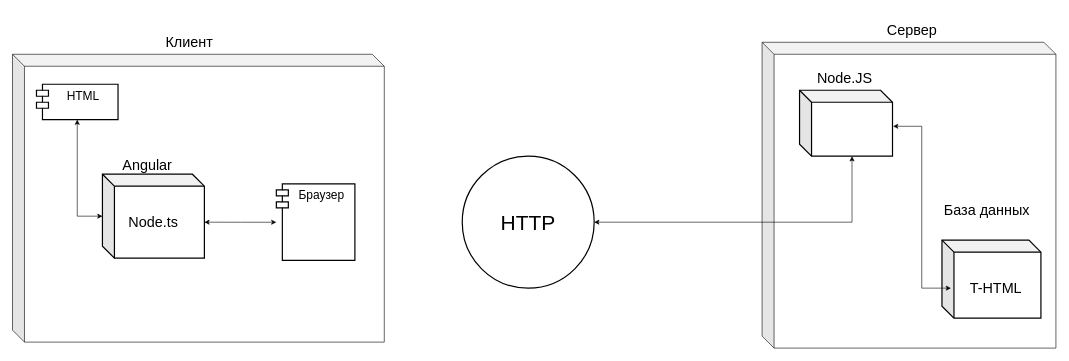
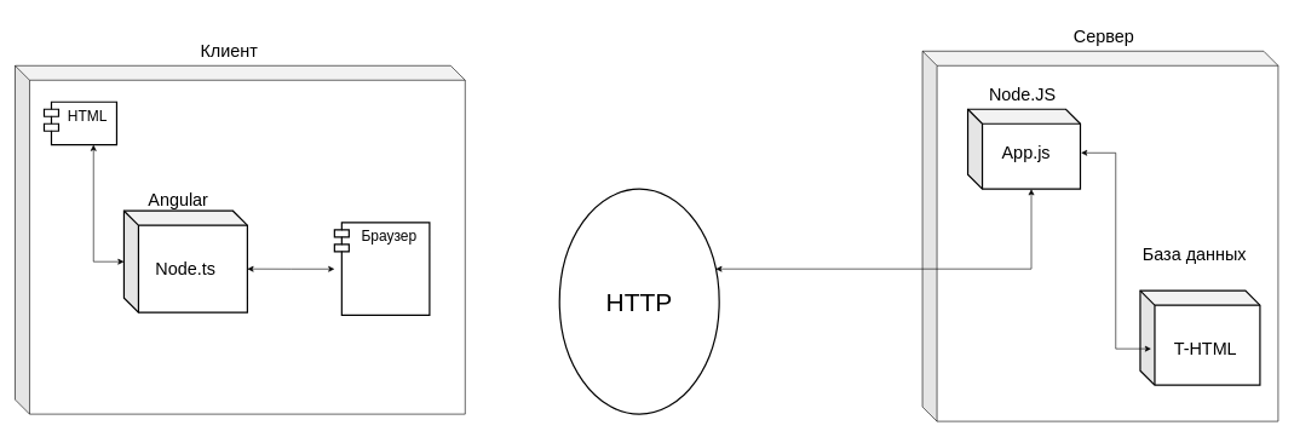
- <mxCell id="19" value="HTML" style="shape=module;align=left;spacingLeft=20;align=center;verticalAlign=top;strokeWidth=2;fontSize=20;" vertex="1" parent="1"><mxGeometry x="60" y="140" width="136" height="59" as="geometry" /></mxCell>
+ <mxCell id="19" value="HTML" style="shape=module;align=left;spacingLeft=20;align=center;verticalAlign=top;strokeWidth=2;fontSize=20;" vertex="1" parent="1"><mxGeometry x="60" y="140" width="100" height="59" as="geometry" /></mxCell>
+ <mxCell id="13" value="&lt;font style=&quot;font-size: 24px&quot;&gt;App.js&lt;/font&gt;" style="text;html=1;strokeColor=none;fillColor=none;align=center;verticalAlign=middle;whiteSpace=wrap;rounded=0;strokeWidth=12;" vertex="1" parent="1"><mxGeometry x="1347.5" y="180" width="130" height="60" as="geometry" /></mxCell>
- <mxCell id="17" value="&lt;font style=&quot;font-size: 35px&quot;&gt;HTTP&lt;/font&gt;" style="ellipse;whiteSpace=wrap;html=1;aspect=fixed;strokeWidth=2;" vertex="1" parent="1"><mxGeometry x="770" y="260" width="220" height="220" as="geometry" /></mxCell>
+ <mxCell id="17" value="&lt;font style=&quot;font-size: 35px&quot;&gt;HTTP&lt;/font&gt;" style="ellipse;whiteSpace=wrap;html=1;aspect=fixed;strokeWidth=2;" vertex="1" parent="1"><mxGeometry x="770" y="260" width="220" height="310" as="geometry" /></mxCell>
